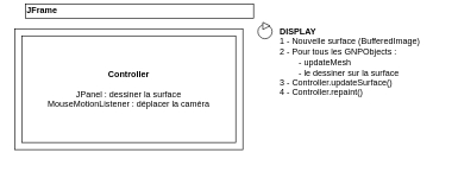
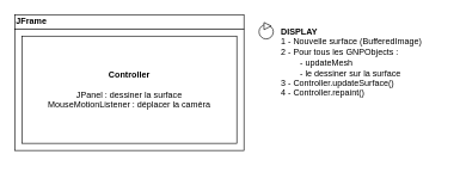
- <mxCell id="2" value="&lt;b&gt;JFrame&lt;/b&gt;" style="rounded=0;whiteSpace=wrap;html=1;align=left;" vertex="1" parent="1"><mxGeometry x="35" y="5" width="320" height="20" as="geometry" /></mxCell>
+ <mxCell id="2" value="&lt;b&gt;JFrame&lt;/b&gt;" style="rounded=0;whiteSpace=wrap;html=1;align=left;" vertex="1" parent="1"><mxGeometry x="20" y="20" width="320" height="20" as="geometry" /></mxCell>
